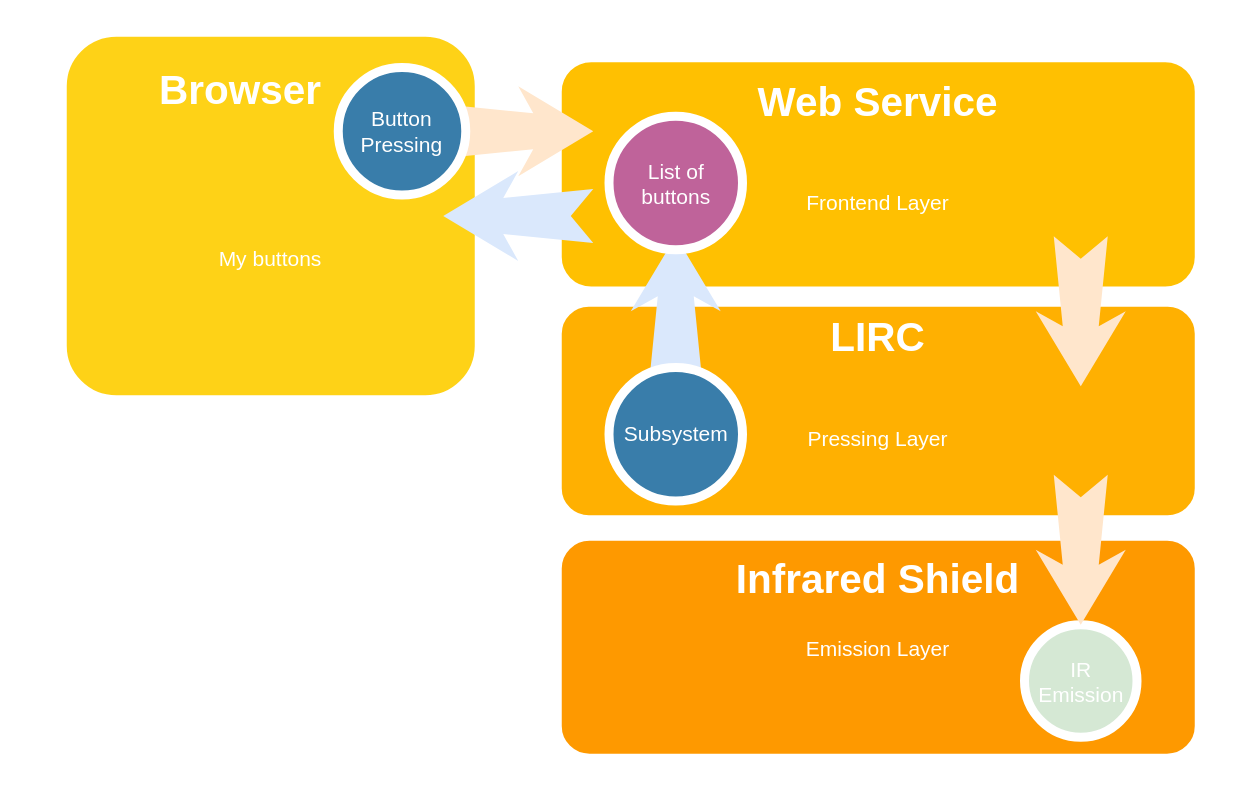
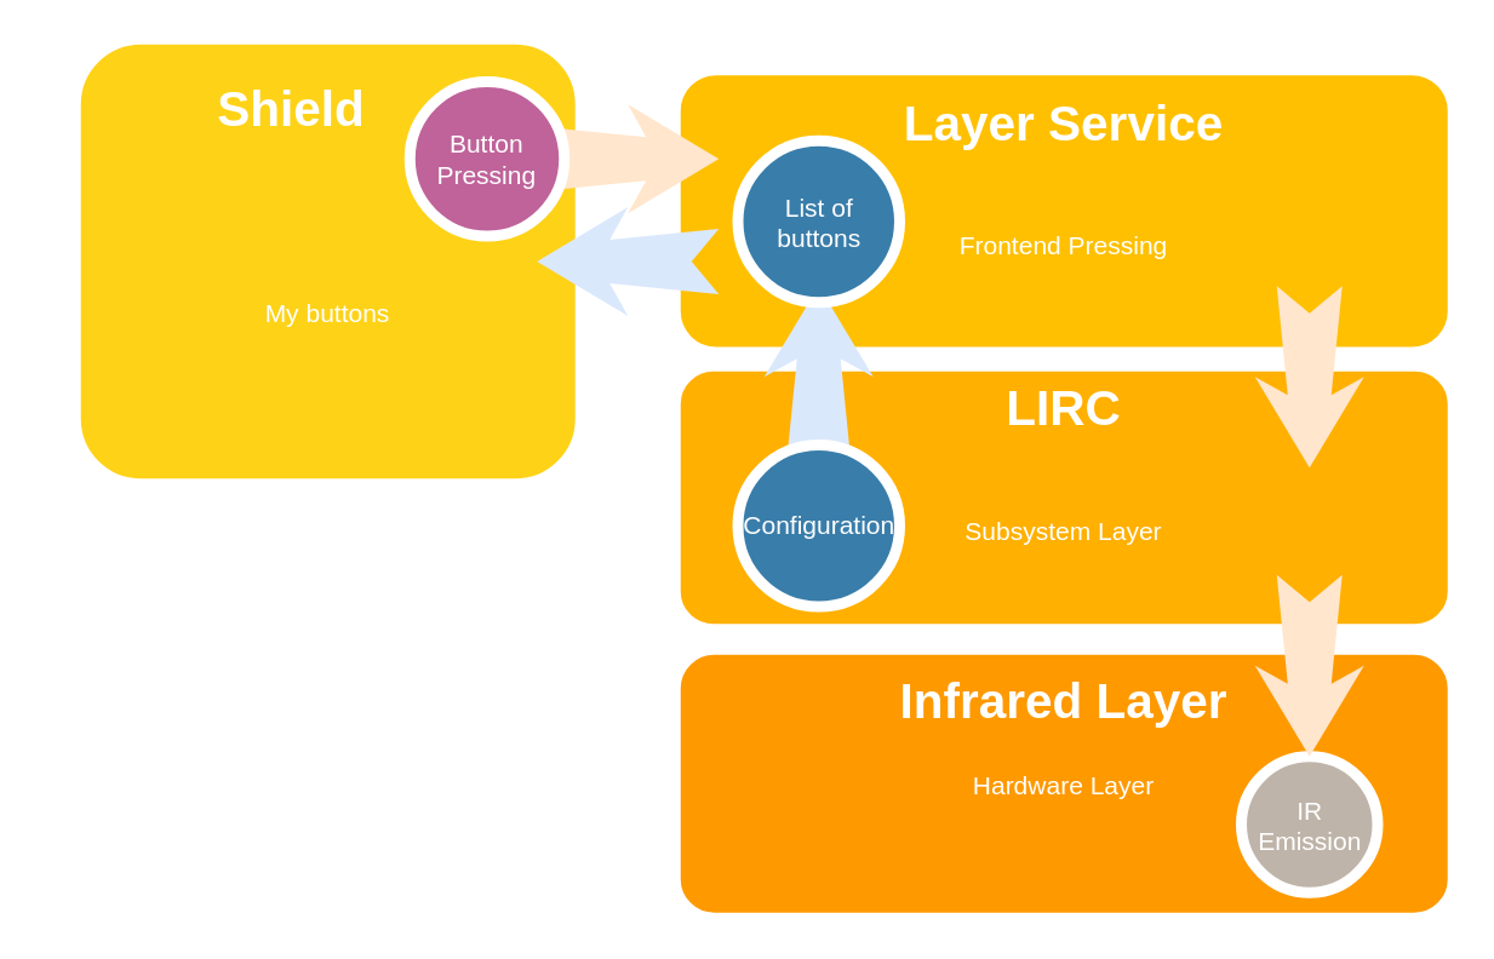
- <mxCell id="5" value="Browser" style="text;html=1;strokeColor=none;fillColor=none;align=center;verticalAlign=middle;whiteSpace=wrap;rounded=0;shadow=0;fontSize=27;fontColor=#FFFFFF;fontStyle=1" parent="1" vertex="1"><mxGeometry x="20" y="30" width="280" height="60" as="geometry" /></mxCell>
+ <mxCell id="5" value="Shield" style="text;html=1;strokeColor=none;fillColor=none;align=center;verticalAlign=middle;whiteSpace=wrap;rounded=0;shadow=0;fontSize=27;fontColor=#FFFFFF;fontStyle=1" parent="1" vertex="1"><mxGeometry x="20" y="30" width="280" height="60" as="geometry" /></mxCell>
- <mxCell id="9" value="Web Service" style="text;html=1;strokeColor=none;fillColor=none;align=center;verticalAlign=middle;whiteSpace=wrap;rounded=0;shadow=0;fontSize=27;fontColor=#FFFFFF;fontStyle=1" parent="1" vertex="1"><mxGeometry x="445" y="38" width="280" height="60" as="geometry" /></mxCell>
+ <mxCell id="9" value="Layer Service" style="text;html=1;strokeColor=none;fillColor=none;align=center;verticalAlign=middle;whiteSpace=wrap;rounded=0;shadow=0;fontSize=27;fontColor=#FFFFFF;fontStyle=1" parent="1" vertex="1"><mxGeometry x="445" y="38" width="280" height="60" as="geometry" /></mxCell>
- <mxCell id="19" value="&lt;div&gt;Button&lt;/div&gt;&lt;div&gt;Pressing&lt;br&gt;&lt;/div&gt;" style="ellipse;whiteSpace=wrap;html=1;rounded=0;shadow=0;strokeWidth=6;fontSize=14;align=center;fillColor=#397daa;strokeColor=#FFFFFF;fontColor=#FFFFFF;" parent="1" vertex="1"><mxGeometry x="225" y="44.5" width="85" height="85" as="geometry" /></mxCell>
+ <mxCell id="19" value="&lt;div&gt;Button&lt;/div&gt;&lt;div&gt;Pressing&lt;br&gt;&lt;/div&gt;" style="ellipse;whiteSpace=wrap;html=1;rounded=0;shadow=0;strokeWidth=6;fontSize=14;align=center;fillColor=#BF639A;strokeColor=#FFFFFF;fontColor=#FFFFFF;" parent="1" vertex="1"><mxGeometry x="225" y="44.5" width="85" height="85" as="geometry" /></mxCell>
- <mxCell id="22" value="&lt;div&gt;List of&lt;/div&gt;&lt;div&gt;buttons&lt;br&gt;&lt;/div&gt;" style="ellipse;whiteSpace=wrap;html=1;rounded=0;shadow=0;strokeWidth=6;fontSize=14;align=center;fillColor=#bf639a;strokeColor=#FFFFFF;fontColor=#FFFFFF;" vertex="1" parent="1"><mxGeometry x="405.5" y="77" width="89" height="89" as="geometry" /></mxCell>
+ <mxCell id="22" value="&lt;div&gt;List of&lt;/div&gt;&lt;div&gt;buttons&lt;br&gt;&lt;/div&gt;" style="ellipse;whiteSpace=wrap;html=1;rounded=0;shadow=0;strokeWidth=6;fontSize=14;align=center;fillColor=#397DAA;strokeColor=#FFFFFF;fontColor=#FFFFFF;" vertex="1" parent="1"><mxGeometry x="405.5" y="77" width="89" height="89" as="geometry" /></mxCell>
- <mxCell id="10" value="Frontend Layer" style="text;html=1;strokeColor=none;fillColor=none;align=center;verticalAlign=middle;whiteSpace=wrap;rounded=0;shadow=0;fontSize=14;fontColor=#FFFFFF;" parent="1" vertex="1"><mxGeometry x="445" y="90" width="280" height="90" as="geometry" /></mxCell>
+ <mxCell id="10" value="Frontend Pressing" style="text;html=1;strokeColor=none;fillColor=none;align=center;verticalAlign=middle;whiteSpace=wrap;rounded=0;shadow=0;fontSize=14;fontColor=#FFFFFF;" parent="1" vertex="1"><mxGeometry x="445" y="90" width="280" height="90" as="geometry" /></mxCell>
- <mxCell id="21" value="Subsystem" style="ellipse;whiteSpace=wrap;html=1;rounded=0;shadow=0;strokeWidth=6;fontSize=14;align=center;fillColor=#397DAA;strokeColor=#FFFFFF;fontColor=#FFFFFF;" parent="1" vertex="1"><mxGeometry x="405.5" y="244.5" width="89" height="89" as="geometry" /></mxCell>
+ <mxCell id="21" value="Configuration" style="ellipse;whiteSpace=wrap;html=1;rounded=0;shadow=0;strokeWidth=6;fontSize=14;align=center;fillColor=#397DAA;strokeColor=#FFFFFF;fontColor=#FFFFFF;" parent="1" vertex="1"><mxGeometry x="405.5" y="244.5" width="89" height="89" as="geometry" /></mxCell>
- <mxCell id="14" value="Pressing Layer" style="text;html=1;strokeColor=none;fillColor=none;align=center;verticalAlign=middle;whiteSpace=wrap;rounded=0;shadow=0;fontSize=14;fontColor=#FFFFFF;" parent="1" vertex="1"><mxGeometry x="445" y="247" width="280" height="90" as="geometry" /></mxCell>
+ <mxCell id="14" value="Subsystem Layer" style="text;html=1;strokeColor=none;fillColor=none;align=center;verticalAlign=middle;whiteSpace=wrap;rounded=0;shadow=0;fontSize=14;fontColor=#FFFFFF;" parent="1" vertex="1"><mxGeometry x="445" y="247" width="280" height="90" as="geometry" /></mxCell>
- <mxCell id="16" value="Infrared Shield" style="text;html=1;strokeColor=none;fillColor=none;align=center;verticalAlign=middle;whiteSpace=wrap;rounded=0;shadow=0;fontSize=27;fontColor=#FFFFFF;fontStyle=1" parent="1" vertex="1"><mxGeometry x="445" y="356" width="280" height="60" as="geometry" /></mxCell>
+ <mxCell id="16" value="Infrared Layer" style="text;html=1;strokeColor=none;fillColor=none;align=center;verticalAlign=middle;whiteSpace=wrap;rounded=0;shadow=0;fontSize=27;fontColor=#FFFFFF;fontStyle=1" parent="1" vertex="1"><mxGeometry x="445" y="356" width="280" height="60" as="geometry" /></mxCell>
- <mxCell id="17" value="Emission Layer" style="text;html=1;strokeColor=none;fillColor=none;align=center;verticalAlign=middle;whiteSpace=wrap;rounded=0;shadow=0;fontSize=14;fontColor=#FFFFFF;" parent="1" vertex="1"><mxGeometry x="445" y="387" width="280" height="90" as="geometry" /></mxCell>
+ <mxCell id="17" value="Hardware Layer" style="text;html=1;strokeColor=none;fillColor=none;align=center;verticalAlign=middle;whiteSpace=wrap;rounded=0;shadow=0;fontSize=14;fontColor=#FFFFFF;" parent="1" vertex="1"><mxGeometry x="445" y="387" width="280" height="90" as="geometry" /></mxCell>
- <mxCell id="7" value="IR&lt;br&gt;Emission" style="ellipse;whiteSpace=wrap;html=1;rounded=0;shadow=0;strokeWidth=6;fontSize=14;align=center;fillColor=#d5e8d4;strokeColor=#FFFFFF;fontColor=#FFFFFF;" parent="1" vertex="1"><mxGeometry x="682.5" y="416" width="75" height="75" as="geometry" /></mxCell>
+ <mxCell id="7" value="IR&lt;br&gt;Emission" style="ellipse;whiteSpace=wrap;html=1;rounded=0;shadow=0;strokeWidth=6;fontSize=14;align=center;fillColor=#BFB4A9;strokeColor=#FFFFFF;fontColor=#FFFFFF;" parent="1" vertex="1"><mxGeometry x="682.5" y="416" width="75" height="75" as="geometry" /></mxCell>
